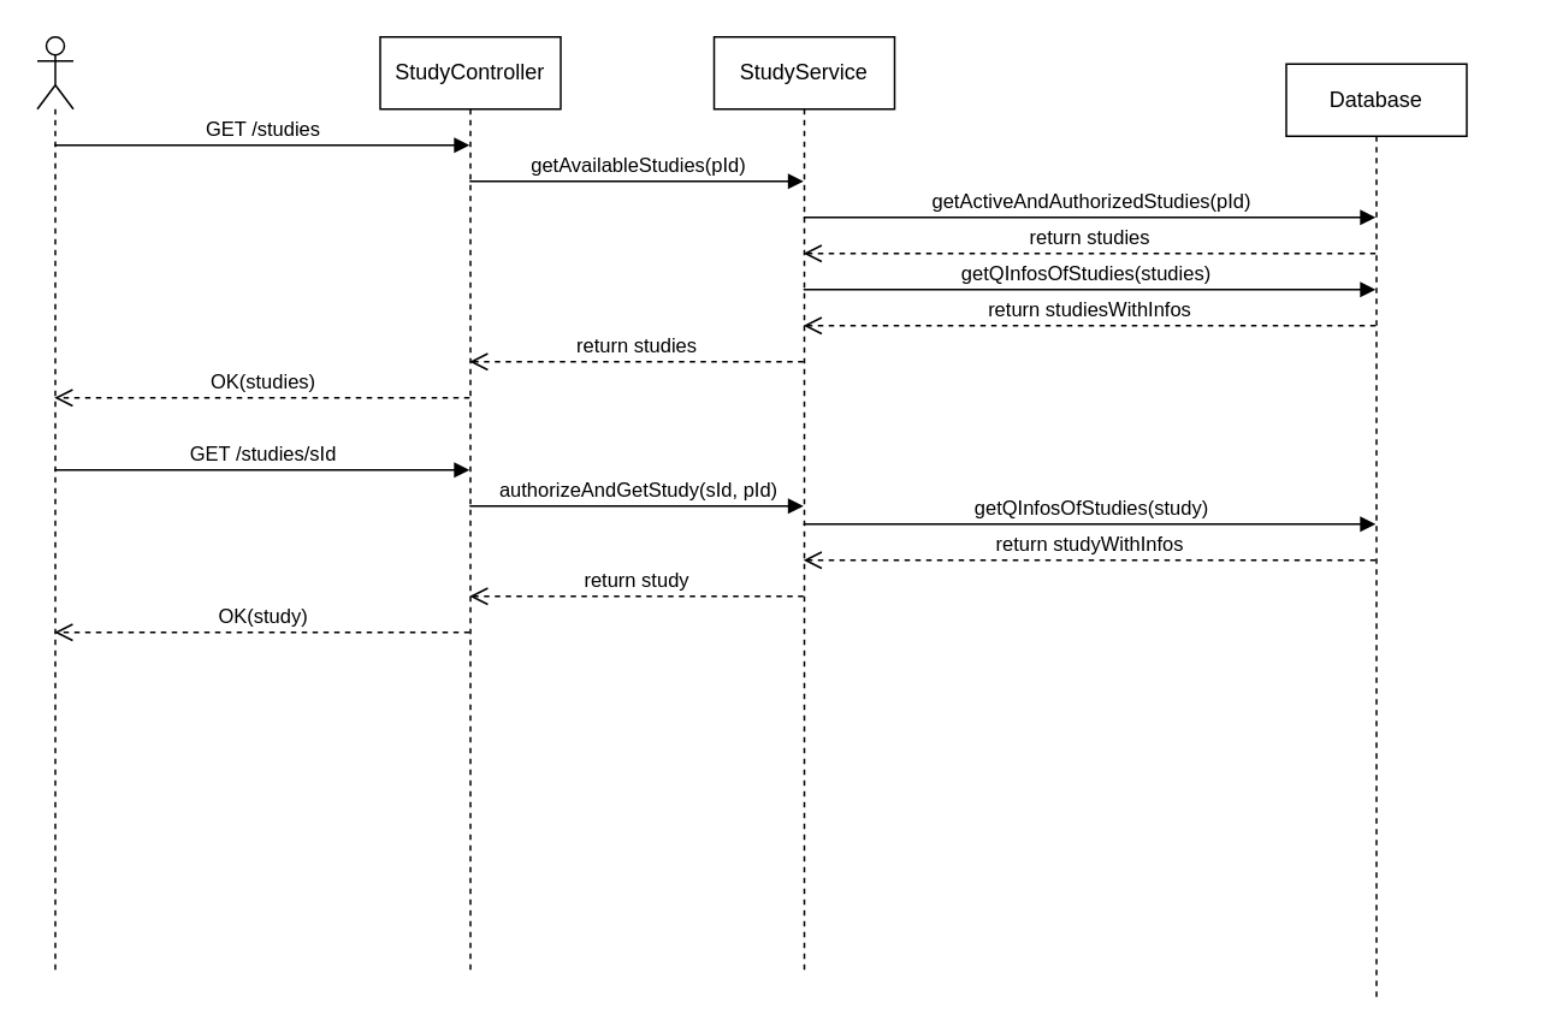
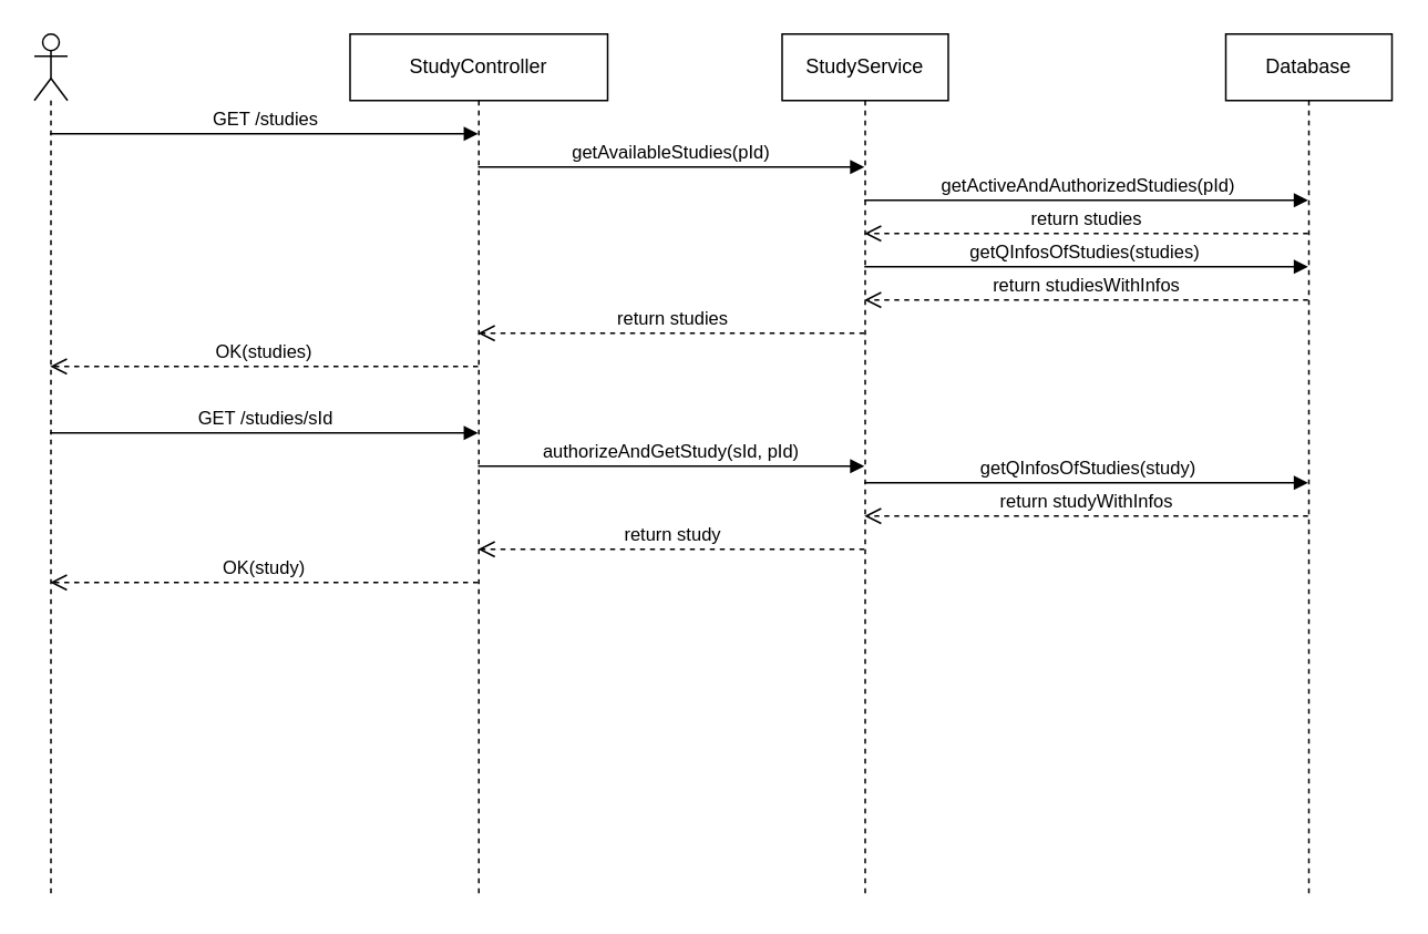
- <mxCell id="3" value="StudyController" style="shape=umlLifeline;perimeter=lifelinePerimeter;whiteSpace=wrap;html=1;container=1;collapsible=0;recursiveResize=0;outlineConnect=0;" parent="1" vertex="1"><mxGeometry x="210" width="100" height="520" as="geometry" y="20" /></mxCell>
+ <mxCell id="3" value="StudyController" style="shape=umlLifeline;perimeter=lifelinePerimeter;whiteSpace=wrap;html=1;container=1;collapsible=0;recursiveResize=0;outlineConnect=0;" parent="1" vertex="1"><mxGeometry x="210" y="20" width="155" height="520" as="geometry" /></mxCell>
- <mxCell id="4" value="StudyService" style="shape=umlLifeline;perimeter=lifelinePerimeter;whiteSpace=wrap;html=1;container=1;collapsible=0;recursiveResize=0;outlineConnect=0;" parent="1" vertex="1"><mxGeometry x="395" y="20" width="100" height="520" as="geometry" /></mxCell>
+ <mxCell id="4" value="StudyService" style="shape=umlLifeline;perimeter=lifelinePerimeter;whiteSpace=wrap;html=1;container=1;collapsible=0;recursiveResize=0;outlineConnect=0;" parent="1" vertex="1"><mxGeometry x="470" width="100" height="520" as="geometry" y="20" /></mxCell>
- <mxCell id="5" value="Database" style="shape=umlLifeline;perimeter=lifelinePerimeter;whiteSpace=wrap;html=1;container=1;collapsible=0;recursiveResize=0;outlineConnect=0;" parent="1" vertex="1"><mxGeometry x="712" y="35" width="100" height="520" as="geometry" /></mxCell>
+ <mxCell id="5" value="Database" style="shape=umlLifeline;perimeter=lifelinePerimeter;whiteSpace=wrap;html=1;container=1;collapsible=0;recursiveResize=0;outlineConnect=0;" parent="1" vertex="1"><mxGeometry x="737" width="100" height="520" as="geometry" y="20" /></mxCell>
